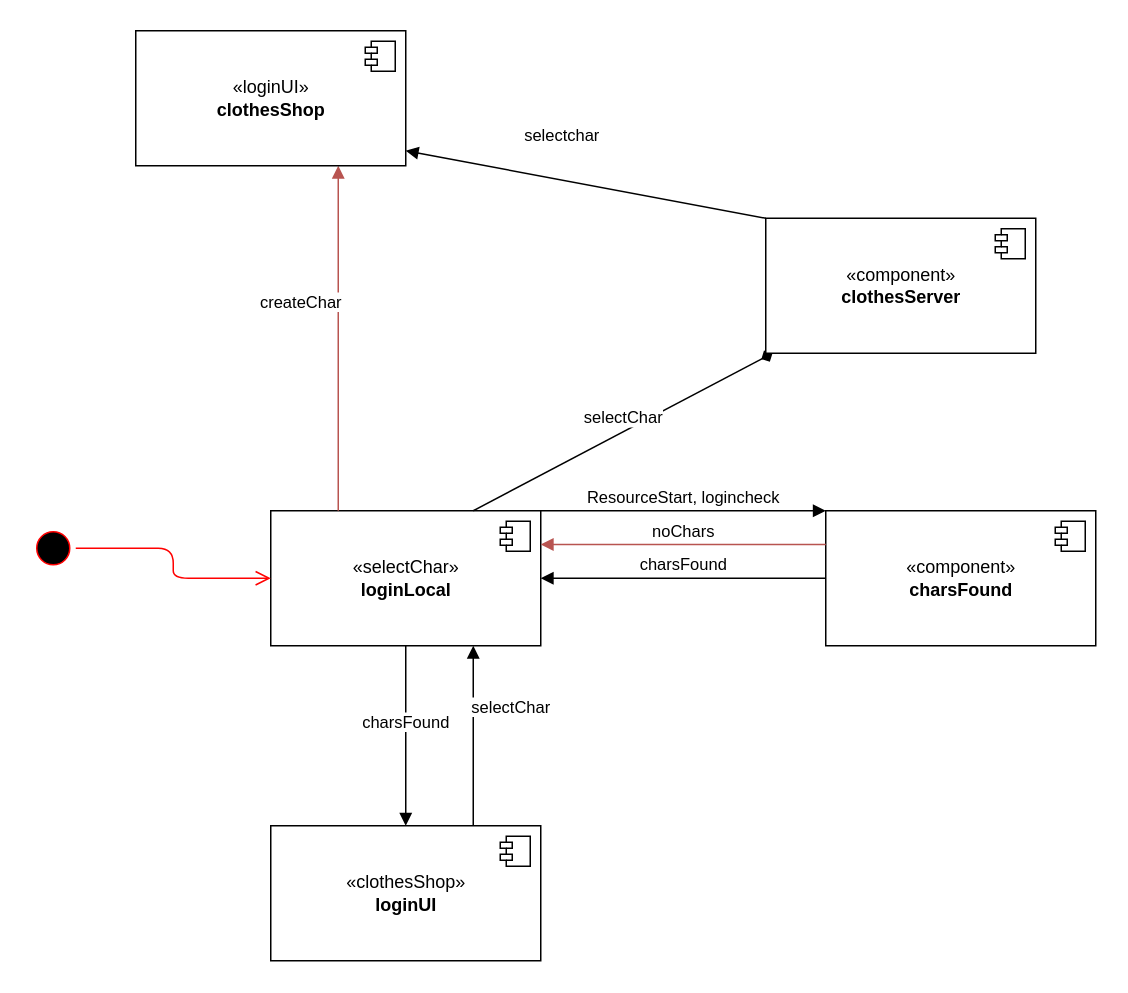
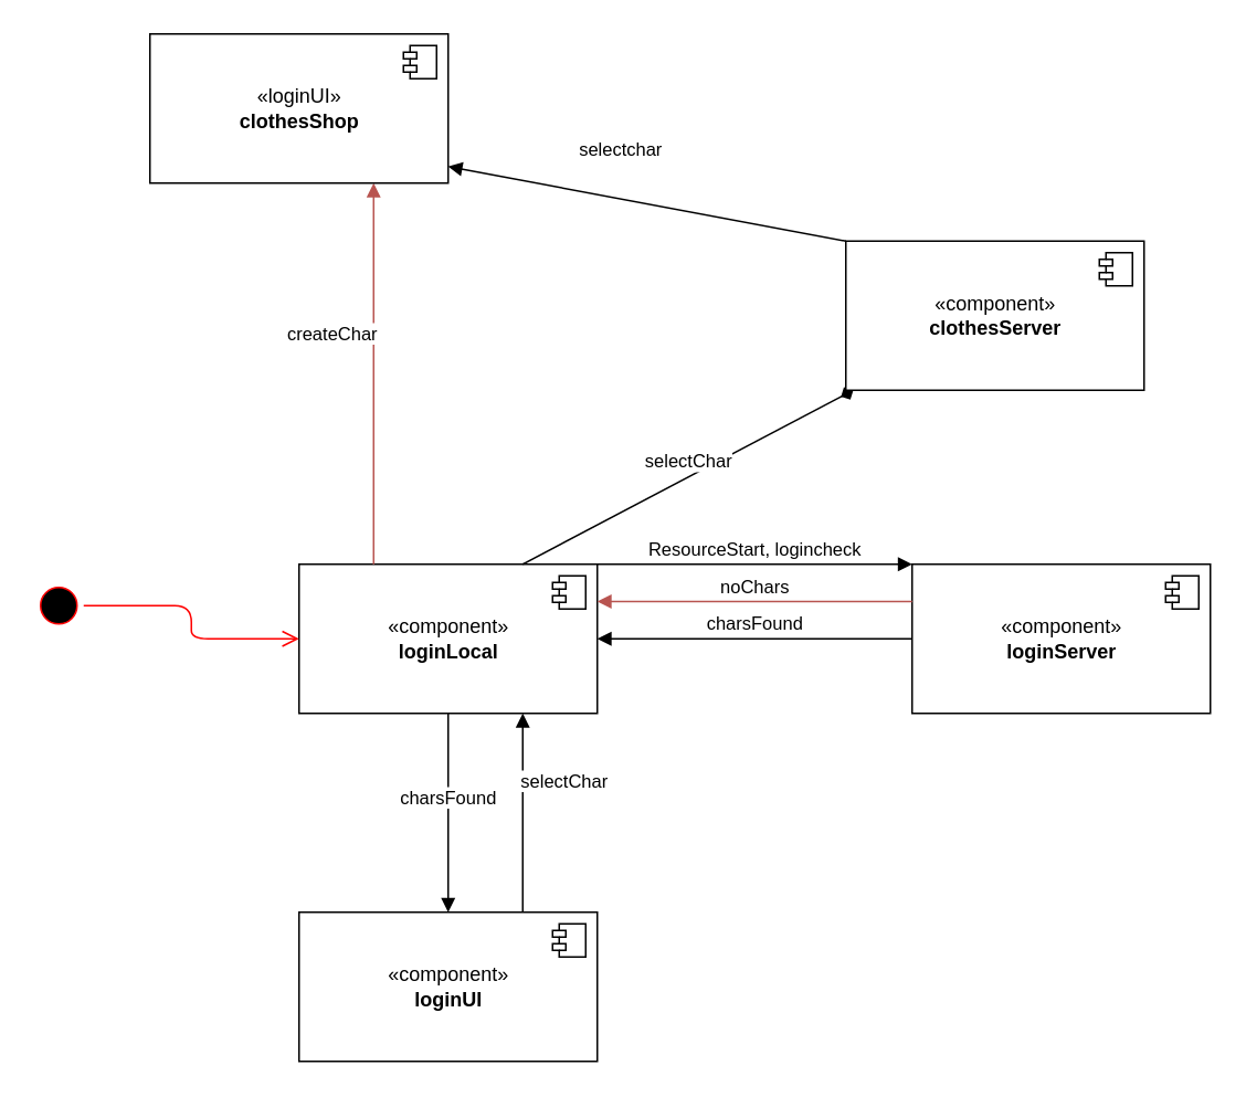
- <mxCell id="2" value="«selectChar»&lt;br&gt;&lt;b&gt;loginLocal&lt;/b&gt;" style="html=1;dropTarget=0;" vertex="1" parent="1"><mxGeometry x="180" y="340" width="180" height="90" as="geometry" /></mxCell>
+ <mxCell id="2" value="«component»&lt;br&gt;&lt;b&gt;loginLocal&lt;/b&gt;" style="html=1;dropTarget=0;" vertex="1" parent="1"><mxGeometry x="180" y="340" width="180" height="90" as="geometry" /></mxCell>
- <mxCell id="4" value="«component»&lt;br&gt;&lt;b&gt;charsFound&lt;/b&gt;" style="html=1;dropTarget=0;" vertex="1" parent="1"><mxGeometry x="550" y="340" width="180" height="90" as="geometry" /></mxCell>
+ <mxCell id="4" value="«component»&lt;br&gt;&lt;b&gt;loginServer&lt;/b&gt;" style="html=1;dropTarget=0;" vertex="1" parent="1"><mxGeometry x="550" y="340" width="180" height="90" as="geometry" /></mxCell>
- <mxCell id="6" value="«clothesShop»&lt;br&gt;&lt;b&gt;loginUI&lt;/b&gt;" style="html=1;dropTarget=0;" vertex="1" parent="1"><mxGeometry x="180" y="550" width="180" height="90" as="geometry" /></mxCell>
+ <mxCell id="6" value="«component»&lt;br&gt;&lt;b&gt;loginUI&lt;/b&gt;" style="html=1;dropTarget=0;" vertex="1" parent="1"><mxGeometry x="180" y="550" width="180" height="90" as="geometry" /></mxCell>
